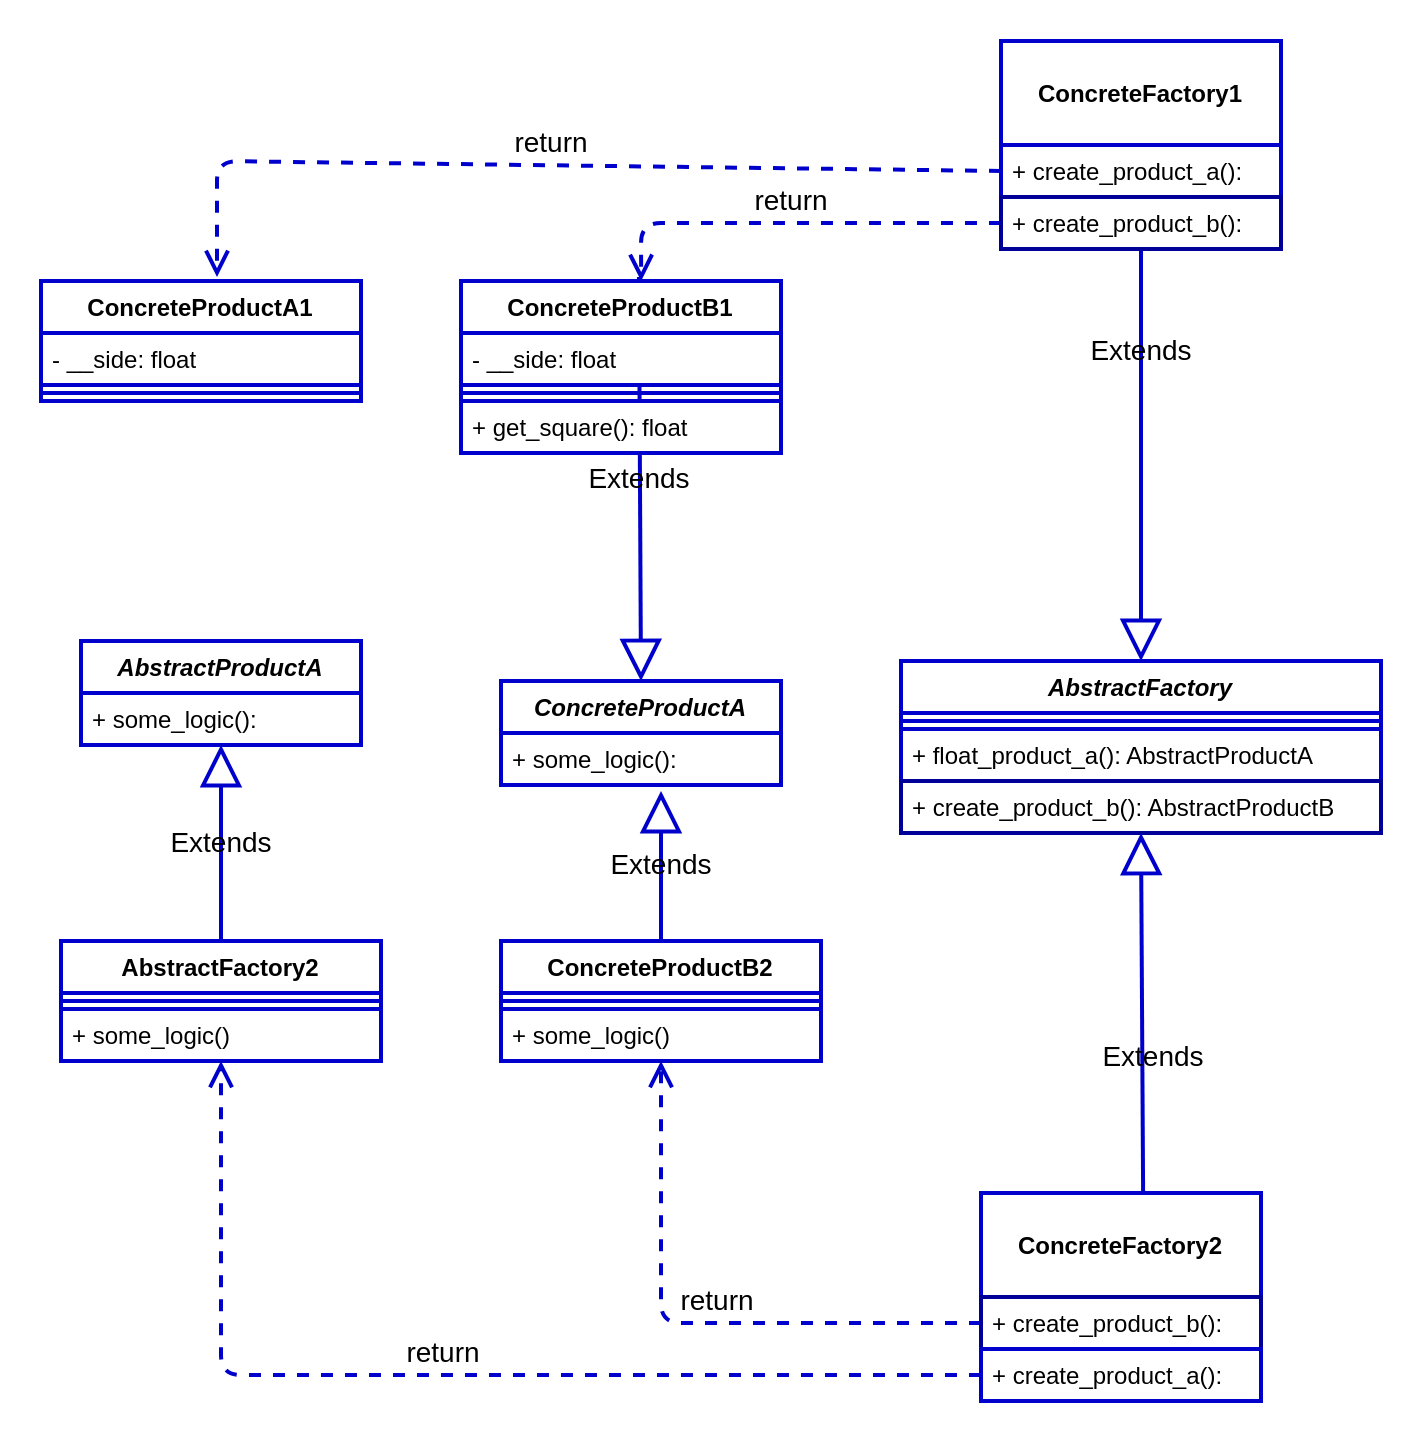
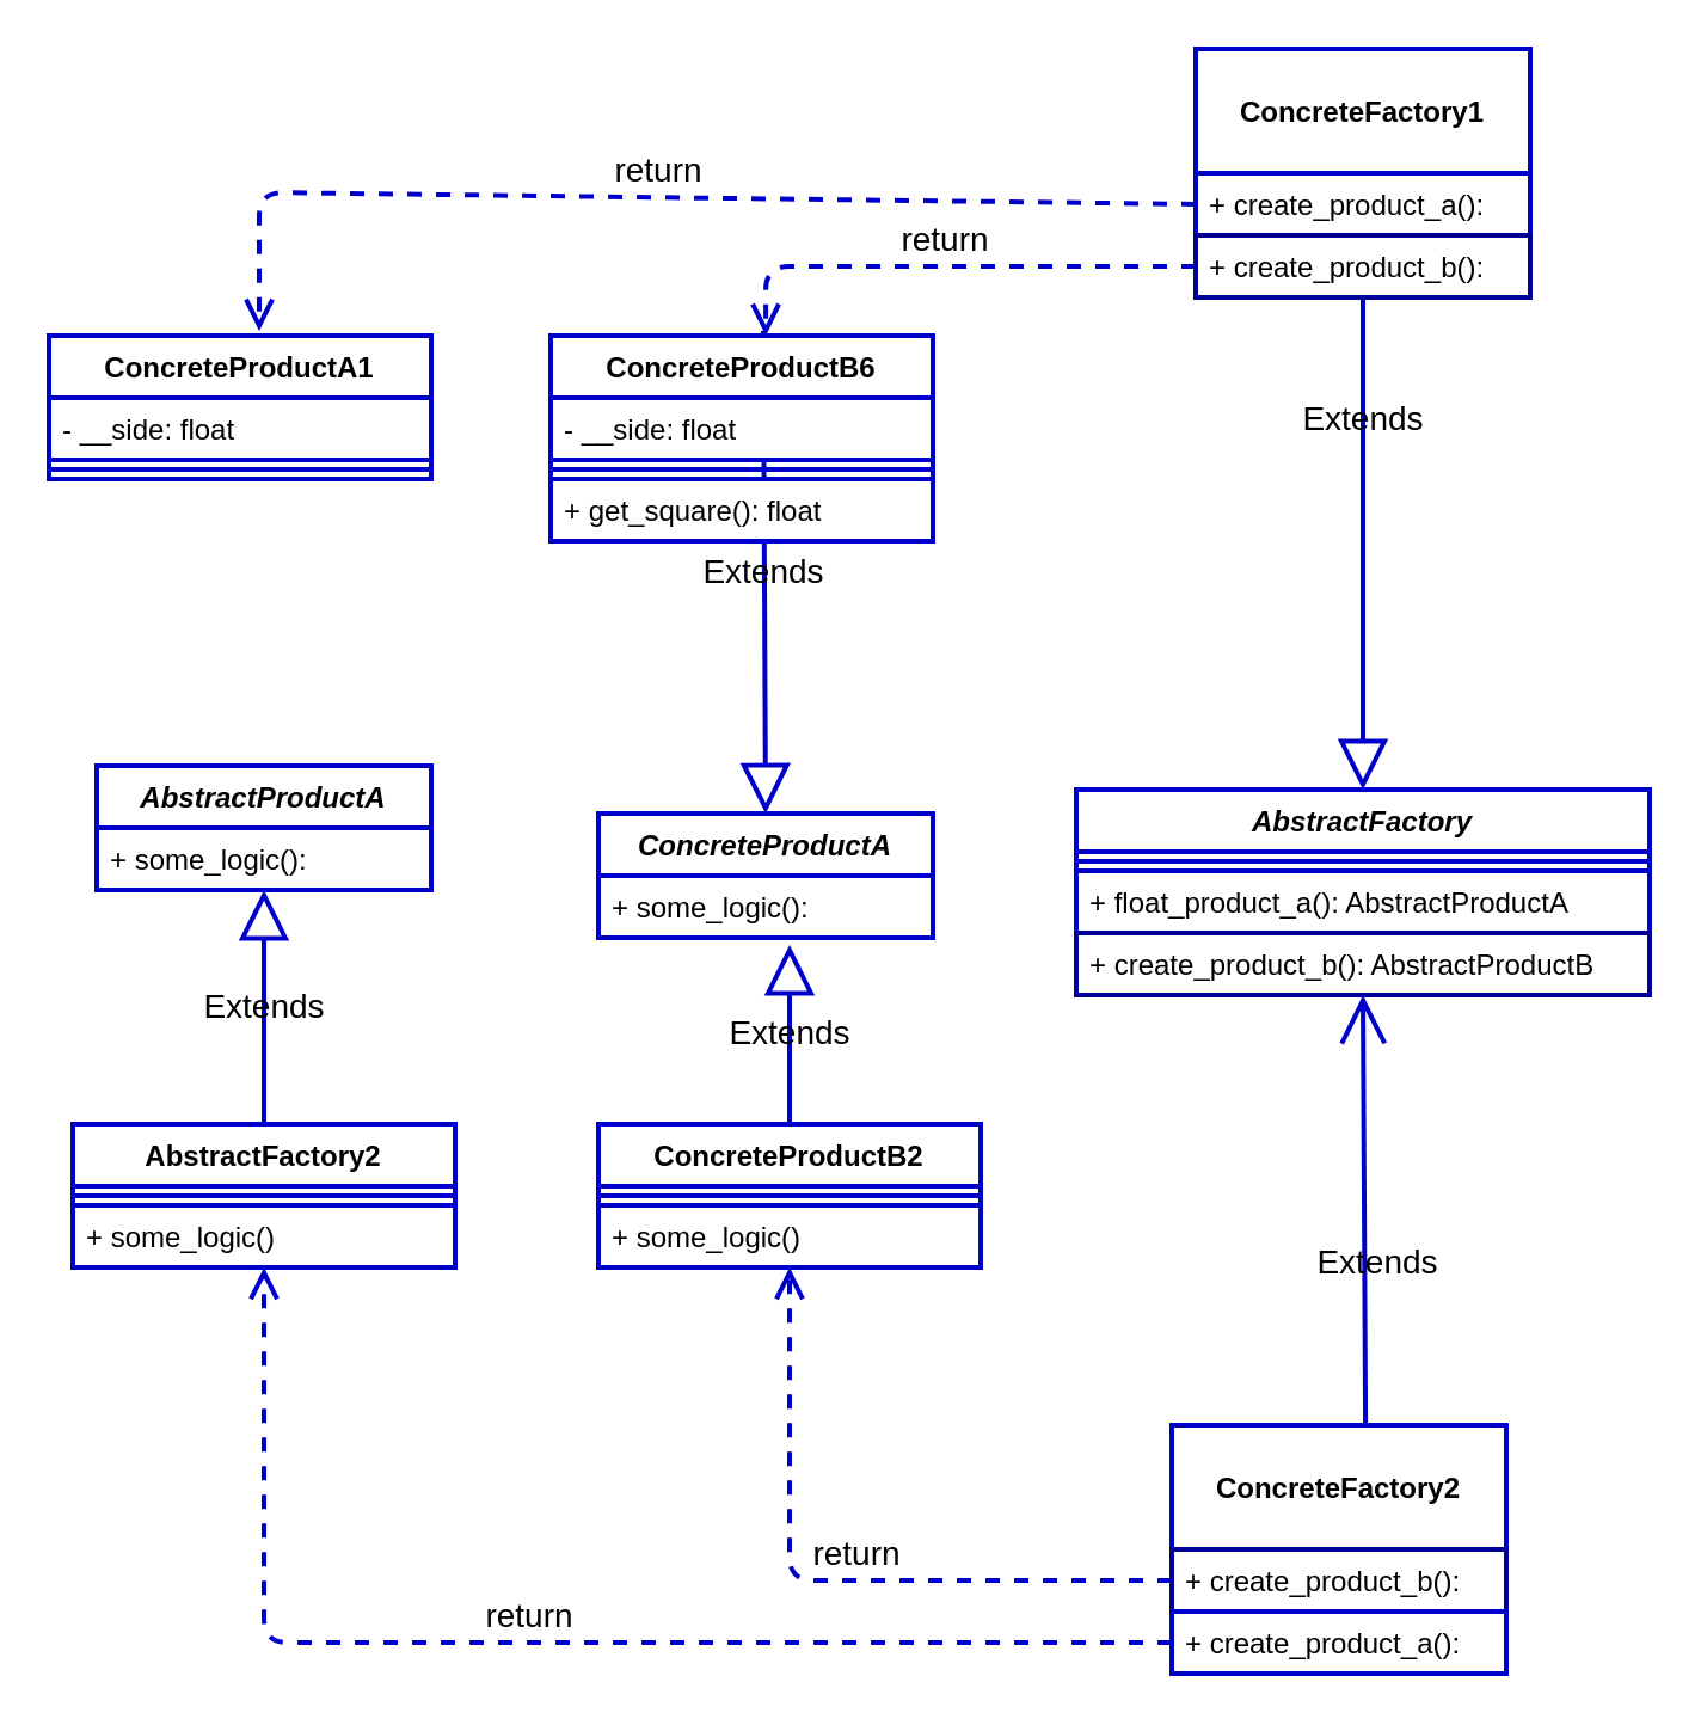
- <mxCell id="17" value="ConcreteProductB1" style="swimlane;fontStyle=1;align=center;verticalAlign=top;childLayout=stackLayout;horizontal=1;startSize=26;horizontalStack=0;resizeParent=1;resizeParentMax=0;resizeLast=0;collapsible=1;marginBottom=0;fillColor=#FFFFFF;fontColor=#000000;strokeColor=#0000CC;strokeWidth=2;" vertex="1" parent="1"><mxGeometry x="230" y="140" width="160" height="86" as="geometry" /></mxCell>
+ <mxCell id="17" value="ConcreteProductB6" style="swimlane;fontStyle=1;align=center;verticalAlign=top;childLayout=stackLayout;horizontal=1;startSize=26;horizontalStack=0;resizeParent=1;resizeParentMax=0;resizeLast=0;collapsible=1;marginBottom=0;fillColor=#FFFFFF;fontColor=#000000;strokeColor=#0000CC;strokeWidth=2;" vertex="1" parent="1"><mxGeometry x="230" y="140" width="160" height="86" as="geometry" /></mxCell>
- <mxCell id="9" value="Extends" style="endArrow=block;endSize=16;endFill=0;html=1;labelBackgroundColor=none;strokeColor=#0000CC;strokeWidth=2;fontColor=#000000;exitX=0.579;exitY=0;exitDx=0;exitDy=0;exitPerimeter=0;fontSize=14;entryX=0.5;entryY=1;entryDx=0;entryDy=0;" edge="1" parent="1" source="32" target="2"><mxGeometry x="-0.248" y="-4" width="160" relative="1" as="geometry"><mxPoint x="798.96" y="528.022" as="sourcePoint" /><mxPoint x="560" y="440" as="targetPoint" /><mxPoint x="1" as="offset" /></mxGeometry></mxCell>
+ <mxCell id="9" value="Extends" style="endArrow=open;endSize=16;endFill=0;html=1;labelBackgroundColor=none;strokeColor=#0000CC;strokeWidth=2;fontColor=#000000;exitX=0.579;exitY=0;exitDx=0;exitDy=0;exitPerimeter=0;fontSize=14;entryX=0.5;entryY=1;entryDx=0;entryDy=0;" edge="1" parent="1" source="32" target="2"><mxGeometry x="-0.248" y="-4" width="160" relative="1" as="geometry"><mxPoint x="798.96" y="528.022" as="sourcePoint" /><mxPoint x="560" y="440" as="targetPoint" /><mxPoint x="1" as="offset" /></mxGeometry></mxCell>
